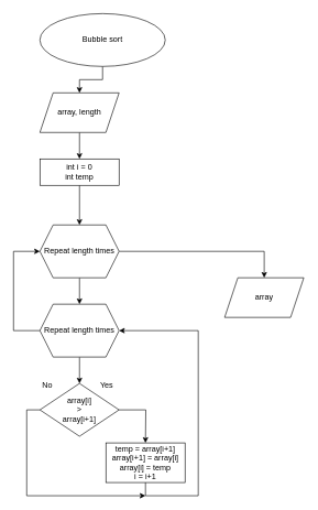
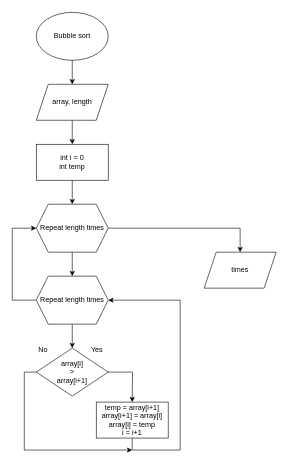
- <mxCell id="3" value="Bubble sort" style="ellipse;whiteSpace=wrap;html=1;" vertex="1" parent="1"><mxGeometry x="60" y="20" width="190" height="80" as="geometry" /></mxCell>
+ <mxCell id="3" value="Bubble sort" style="ellipse;whiteSpace=wrap;html=1;" vertex="1" parent="1"><mxGeometry x="60" y="20" width="120" height="80" as="geometry" /></mxCell>
- <mxCell id="13" value="&lt;div&gt;int i = 0&lt;/div&gt;&lt;div&gt;int temp&lt;br&gt;&lt;/div&gt;" style="rounded=0;whiteSpace=wrap;html=1;" vertex="1" parent="1"><mxGeometry x="60" y="240" width="120" height="40" as="geometry" /></mxCell>
+ <mxCell id="13" value="&lt;div&gt;int i = 0&lt;/div&gt;&lt;div&gt;int temp&lt;br&gt;&lt;/div&gt;" style="rounded=0;whiteSpace=wrap;html=1;" vertex="1" parent="1"><mxGeometry x="60" y="240" width="120" height="60" as="geometry" /></mxCell>
- <mxCell id="21" value="array" style="shape=parallelogram;perimeter=parallelogramPerimeter;whiteSpace=wrap;html=1;fixedSize=1;" vertex="1" parent="1"><mxGeometry x="340" y="420" width="120" height="60" as="geometry" /></mxCell>
+ <mxCell id="21" value="times" style="shape=parallelogram;perimeter=parallelogramPerimeter;whiteSpace=wrap;html=1;fixedSize=1;" vertex="1" parent="1"><mxGeometry x="340" y="420" width="120" height="60" as="geometry" /></mxCell>
